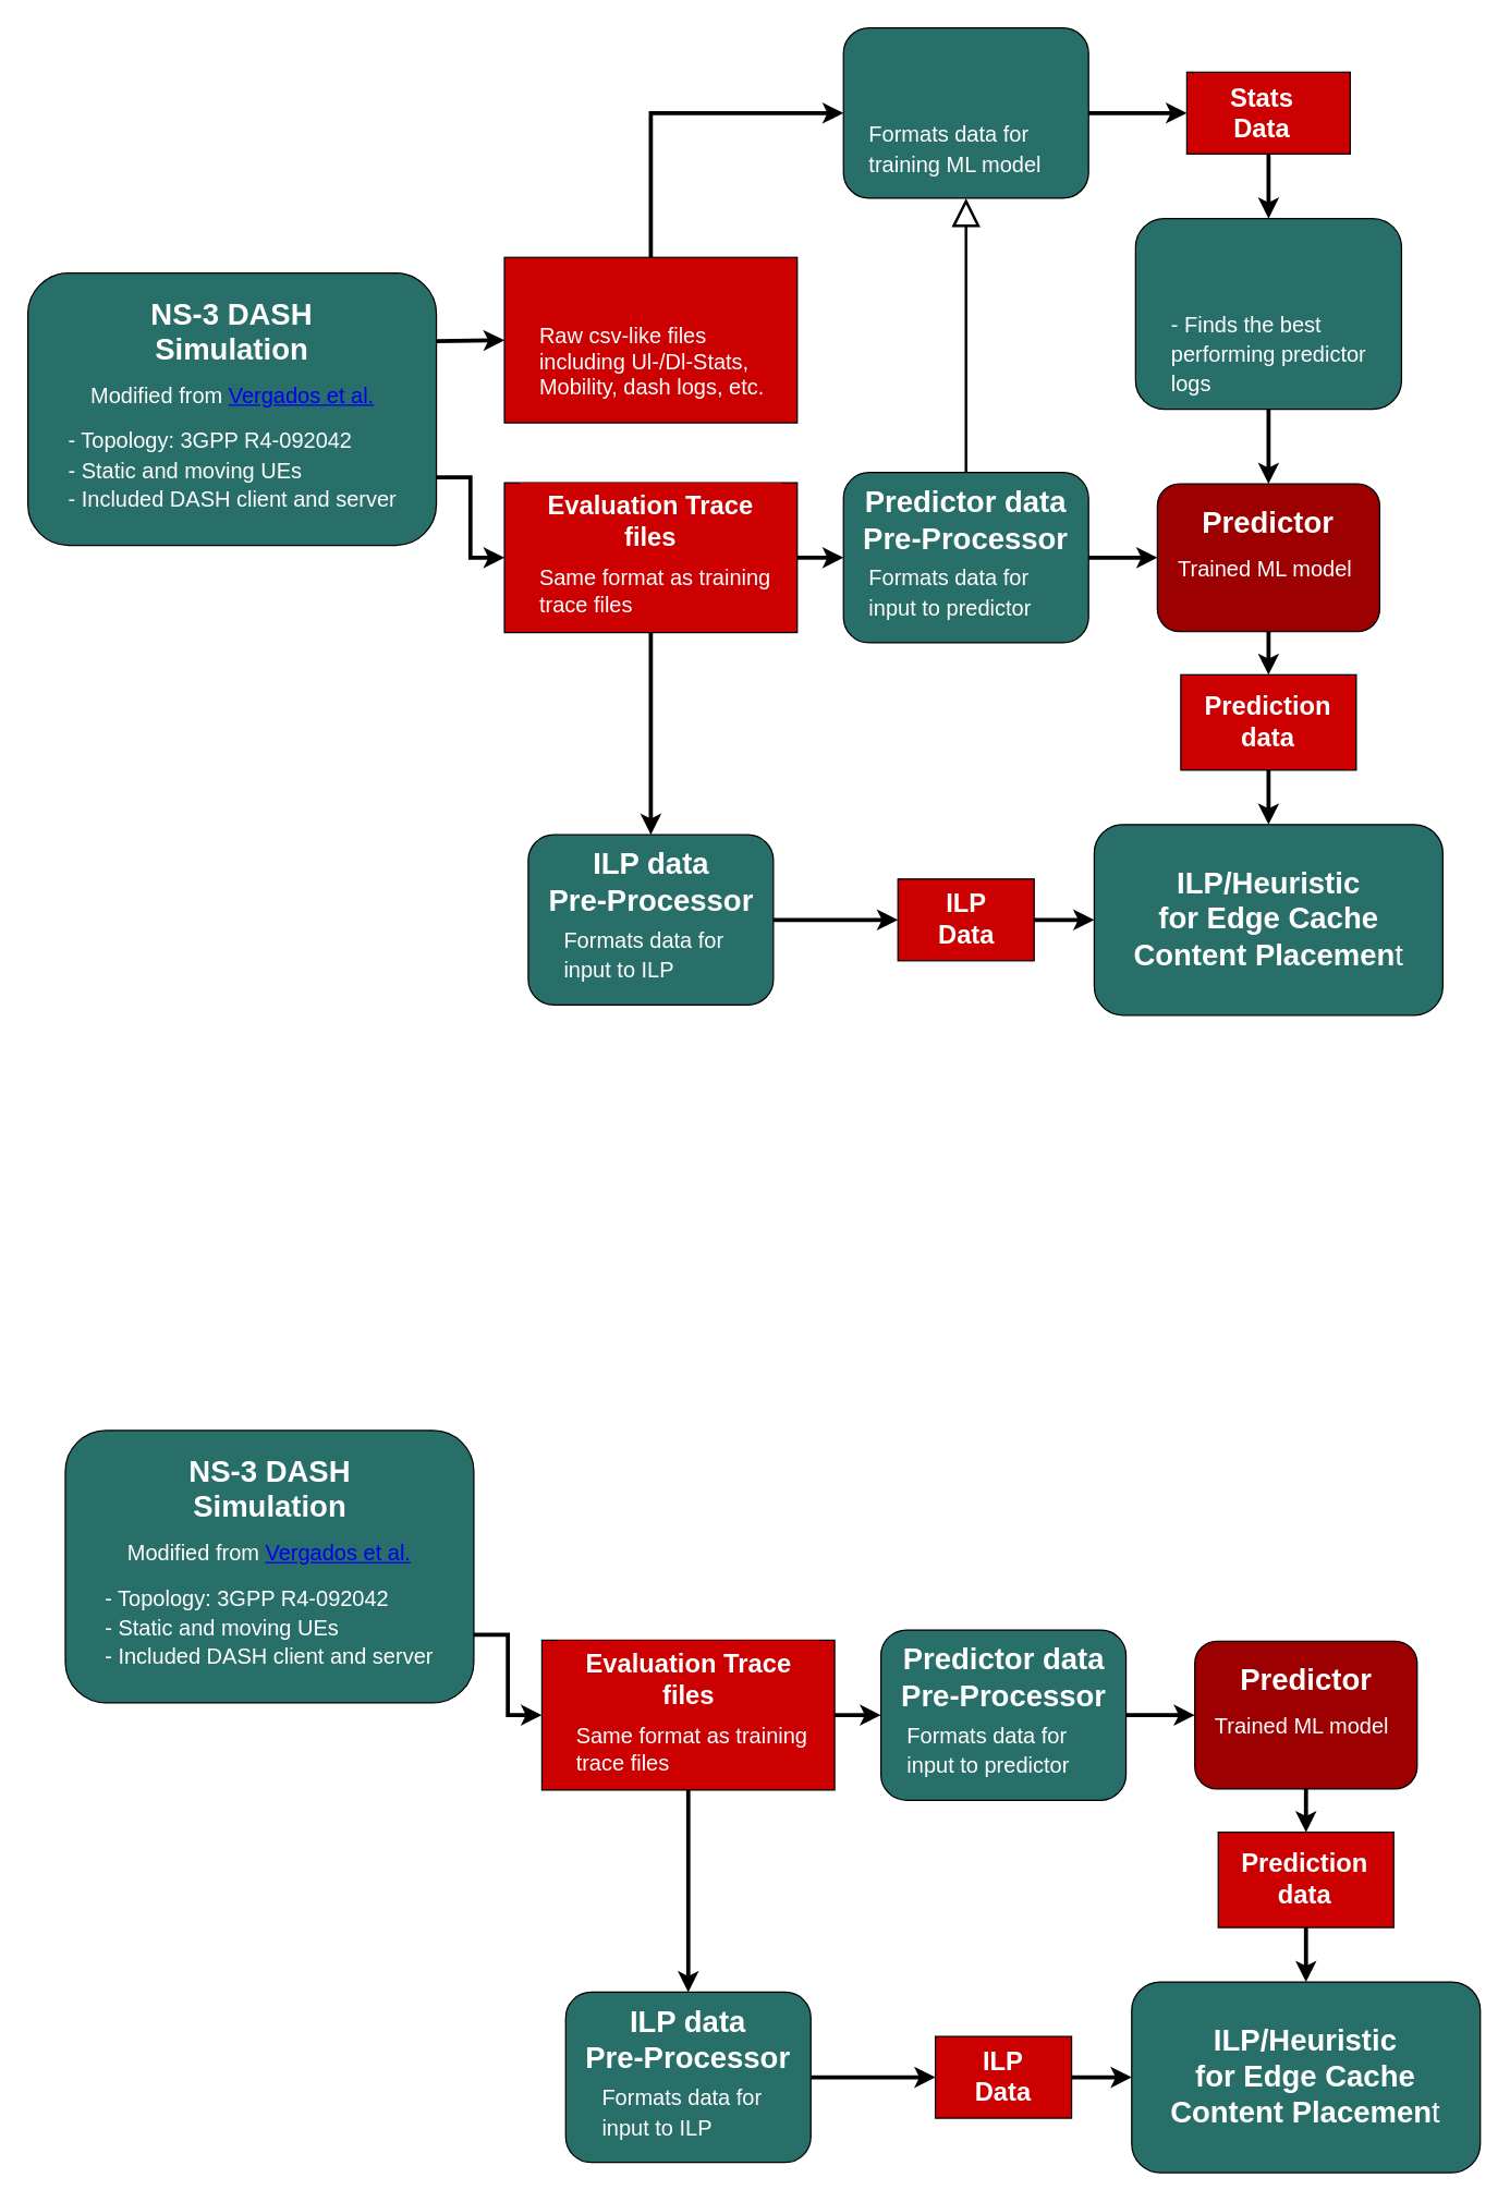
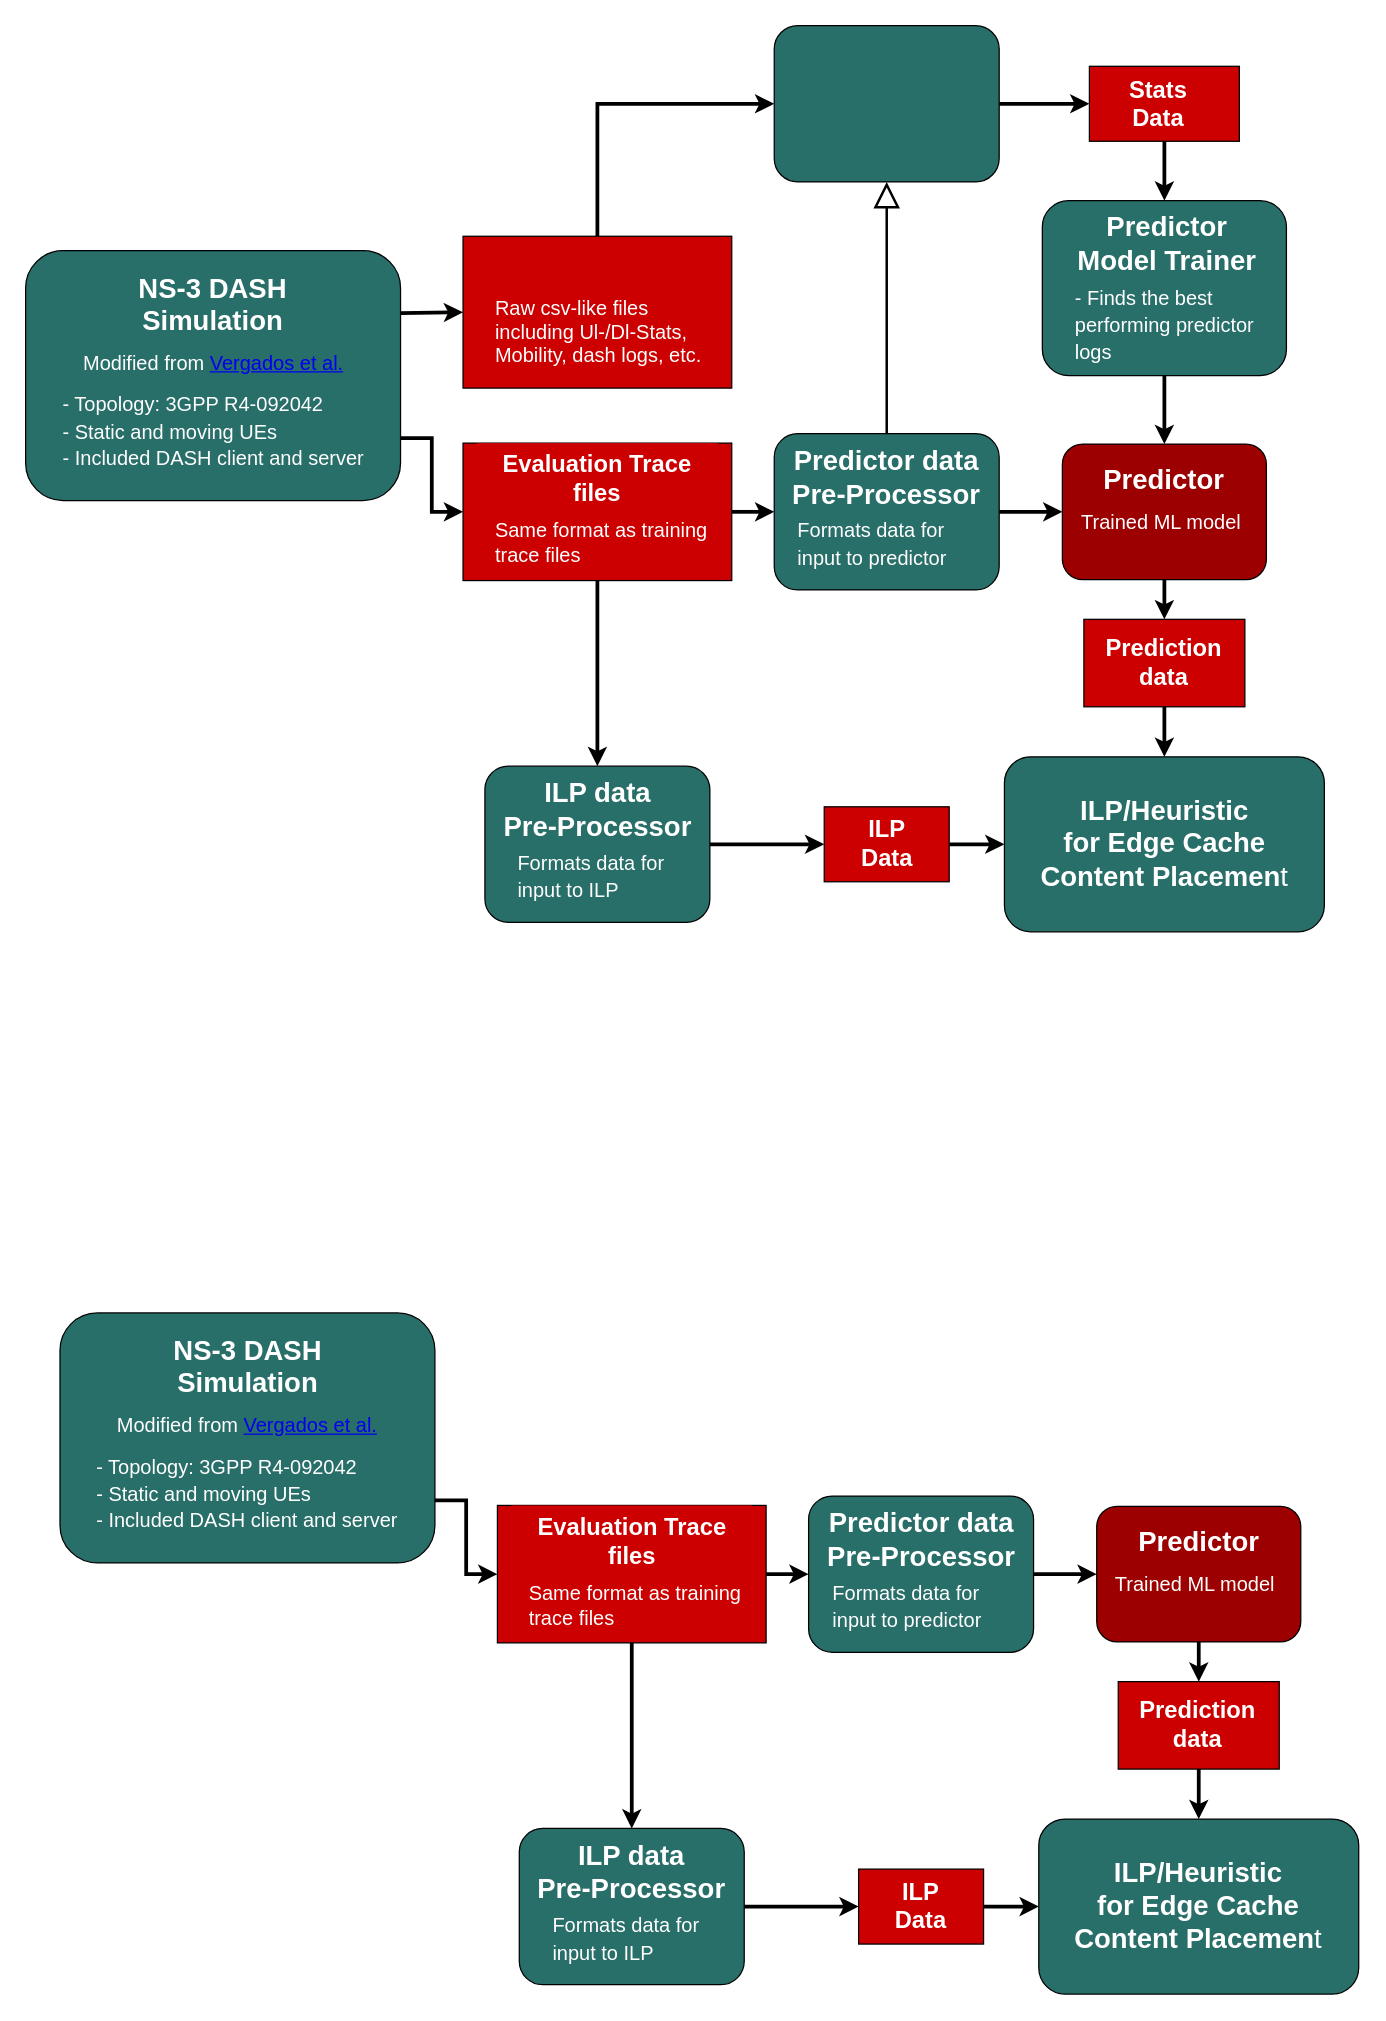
- <mxCell id="27" value="&lt;span style=&quot;font-size: 16px&quot;&gt;Formats data for training ML model&lt;br&gt;&lt;/span&gt;" style="text;html=1;strokeColor=none;fillColor=none;align=left;verticalAlign=middle;whiteSpace=wrap;rounded=0;fontSize=18;fontColor=#FFFFFF;" vertex="1" parent="1"><mxGeometry x="636" y="86" width="146" height="45" as="geometry" /></mxCell>
+ <mxCell id="16" value="&lt;span style=&quot;font-size: 22px&quot;&gt;&lt;b&gt;Predictor Model Trainer&lt;/b&gt;&lt;/span&gt;" style="text;html=1;strokeColor=none;fillColor=none;align=center;verticalAlign=middle;whiteSpace=wrap;rounded=0;fontSize=18;fontColor=#FFFFFF;" vertex="1" parent="1"><mxGeometry x="857.9" y="165" width="150.93" height="60" as="geometry" /></mxCell>
